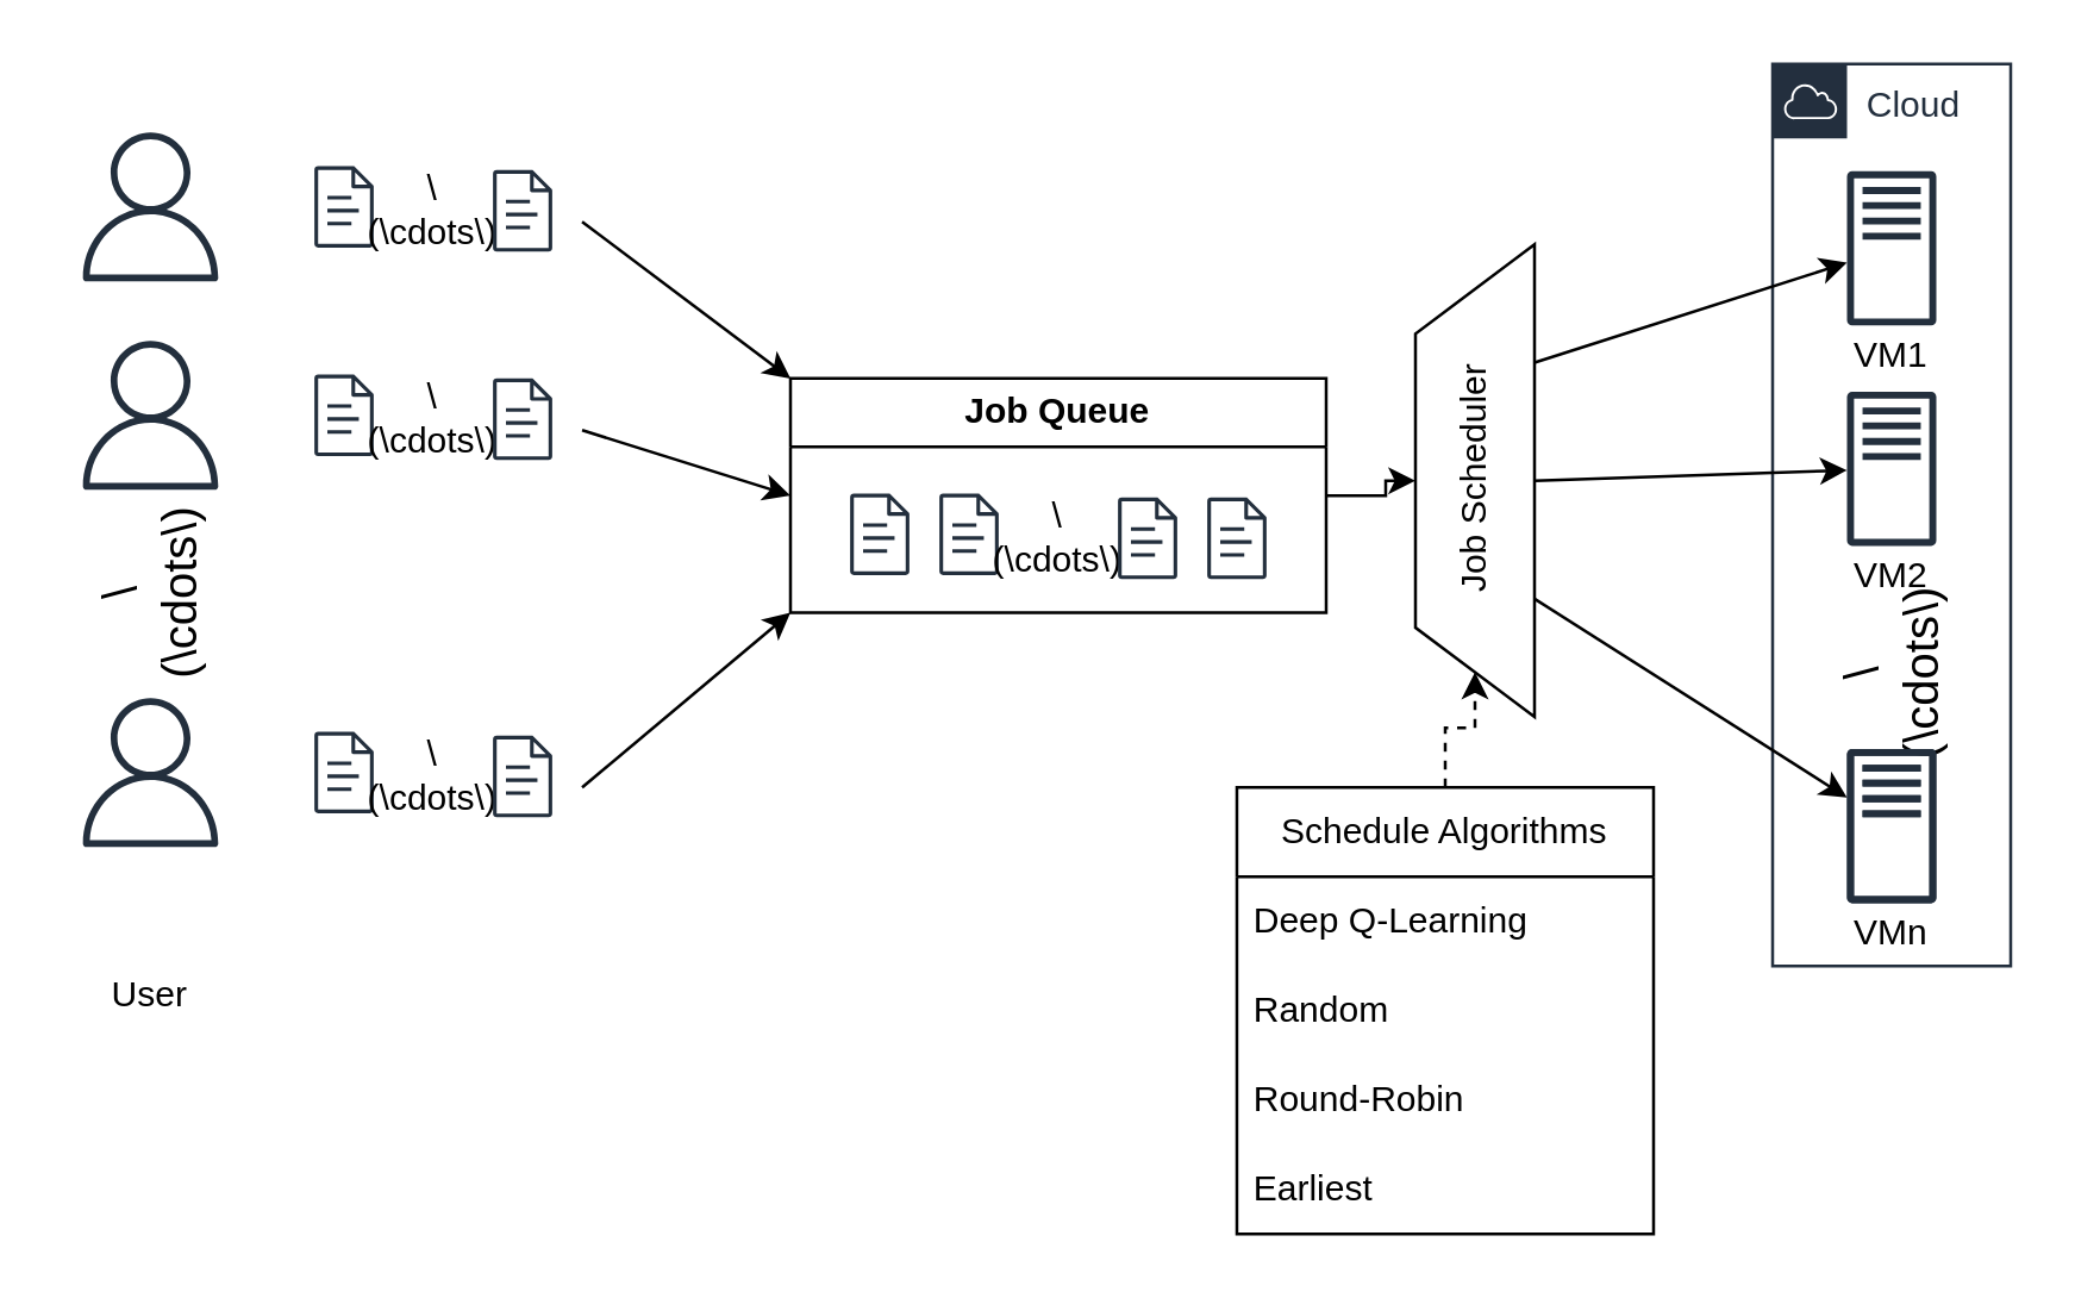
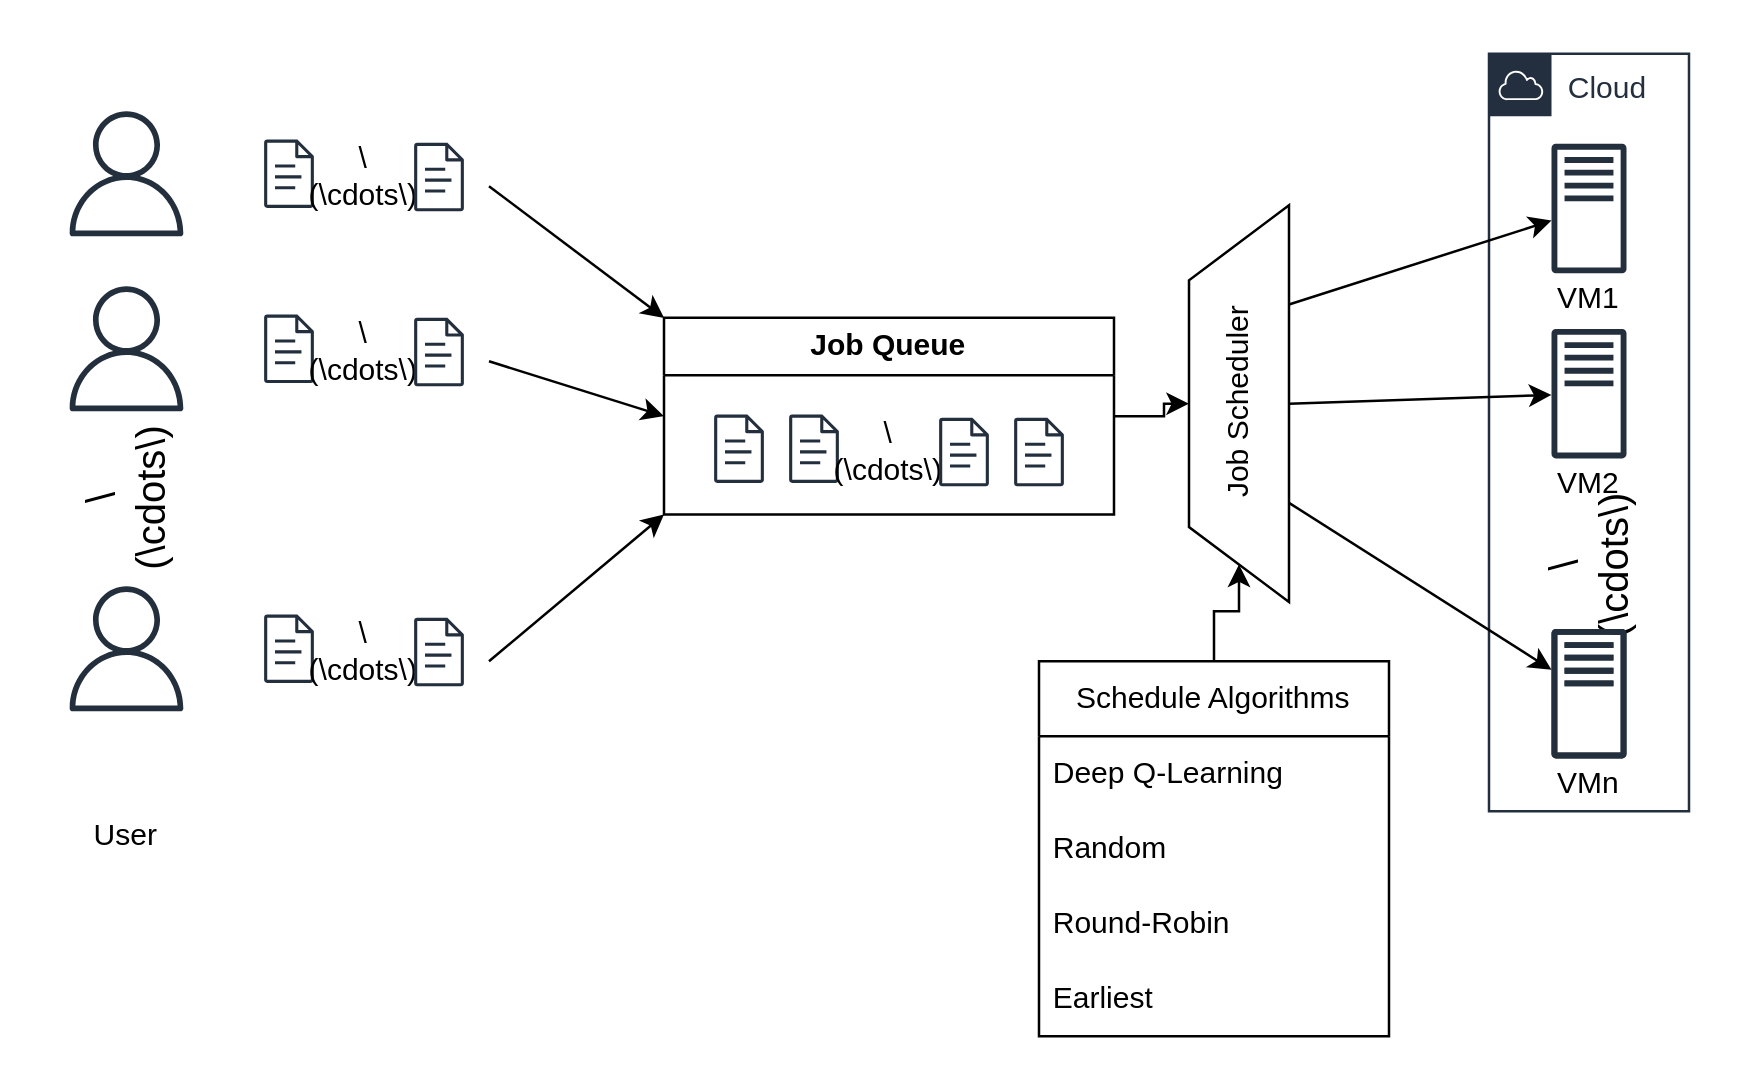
- <mxCell id="36" value="" style="edgeStyle=orthogonalEdgeStyle;rounded=0;orthogonalLoop=1;jettySize=auto;html=1;dashed=1;" edge="1" parent="1" source="37" target="35"><mxGeometry relative="1" as="geometry" /></mxCell>
+ <mxCell id="36" value="" style="edgeStyle=orthogonalEdgeStyle;rounded=0;orthogonalLoop=1;jettySize=auto;html=1;" edge="1" parent="1" source="37" target="35"><mxGeometry relative="1" as="geometry" /></mxCell>
